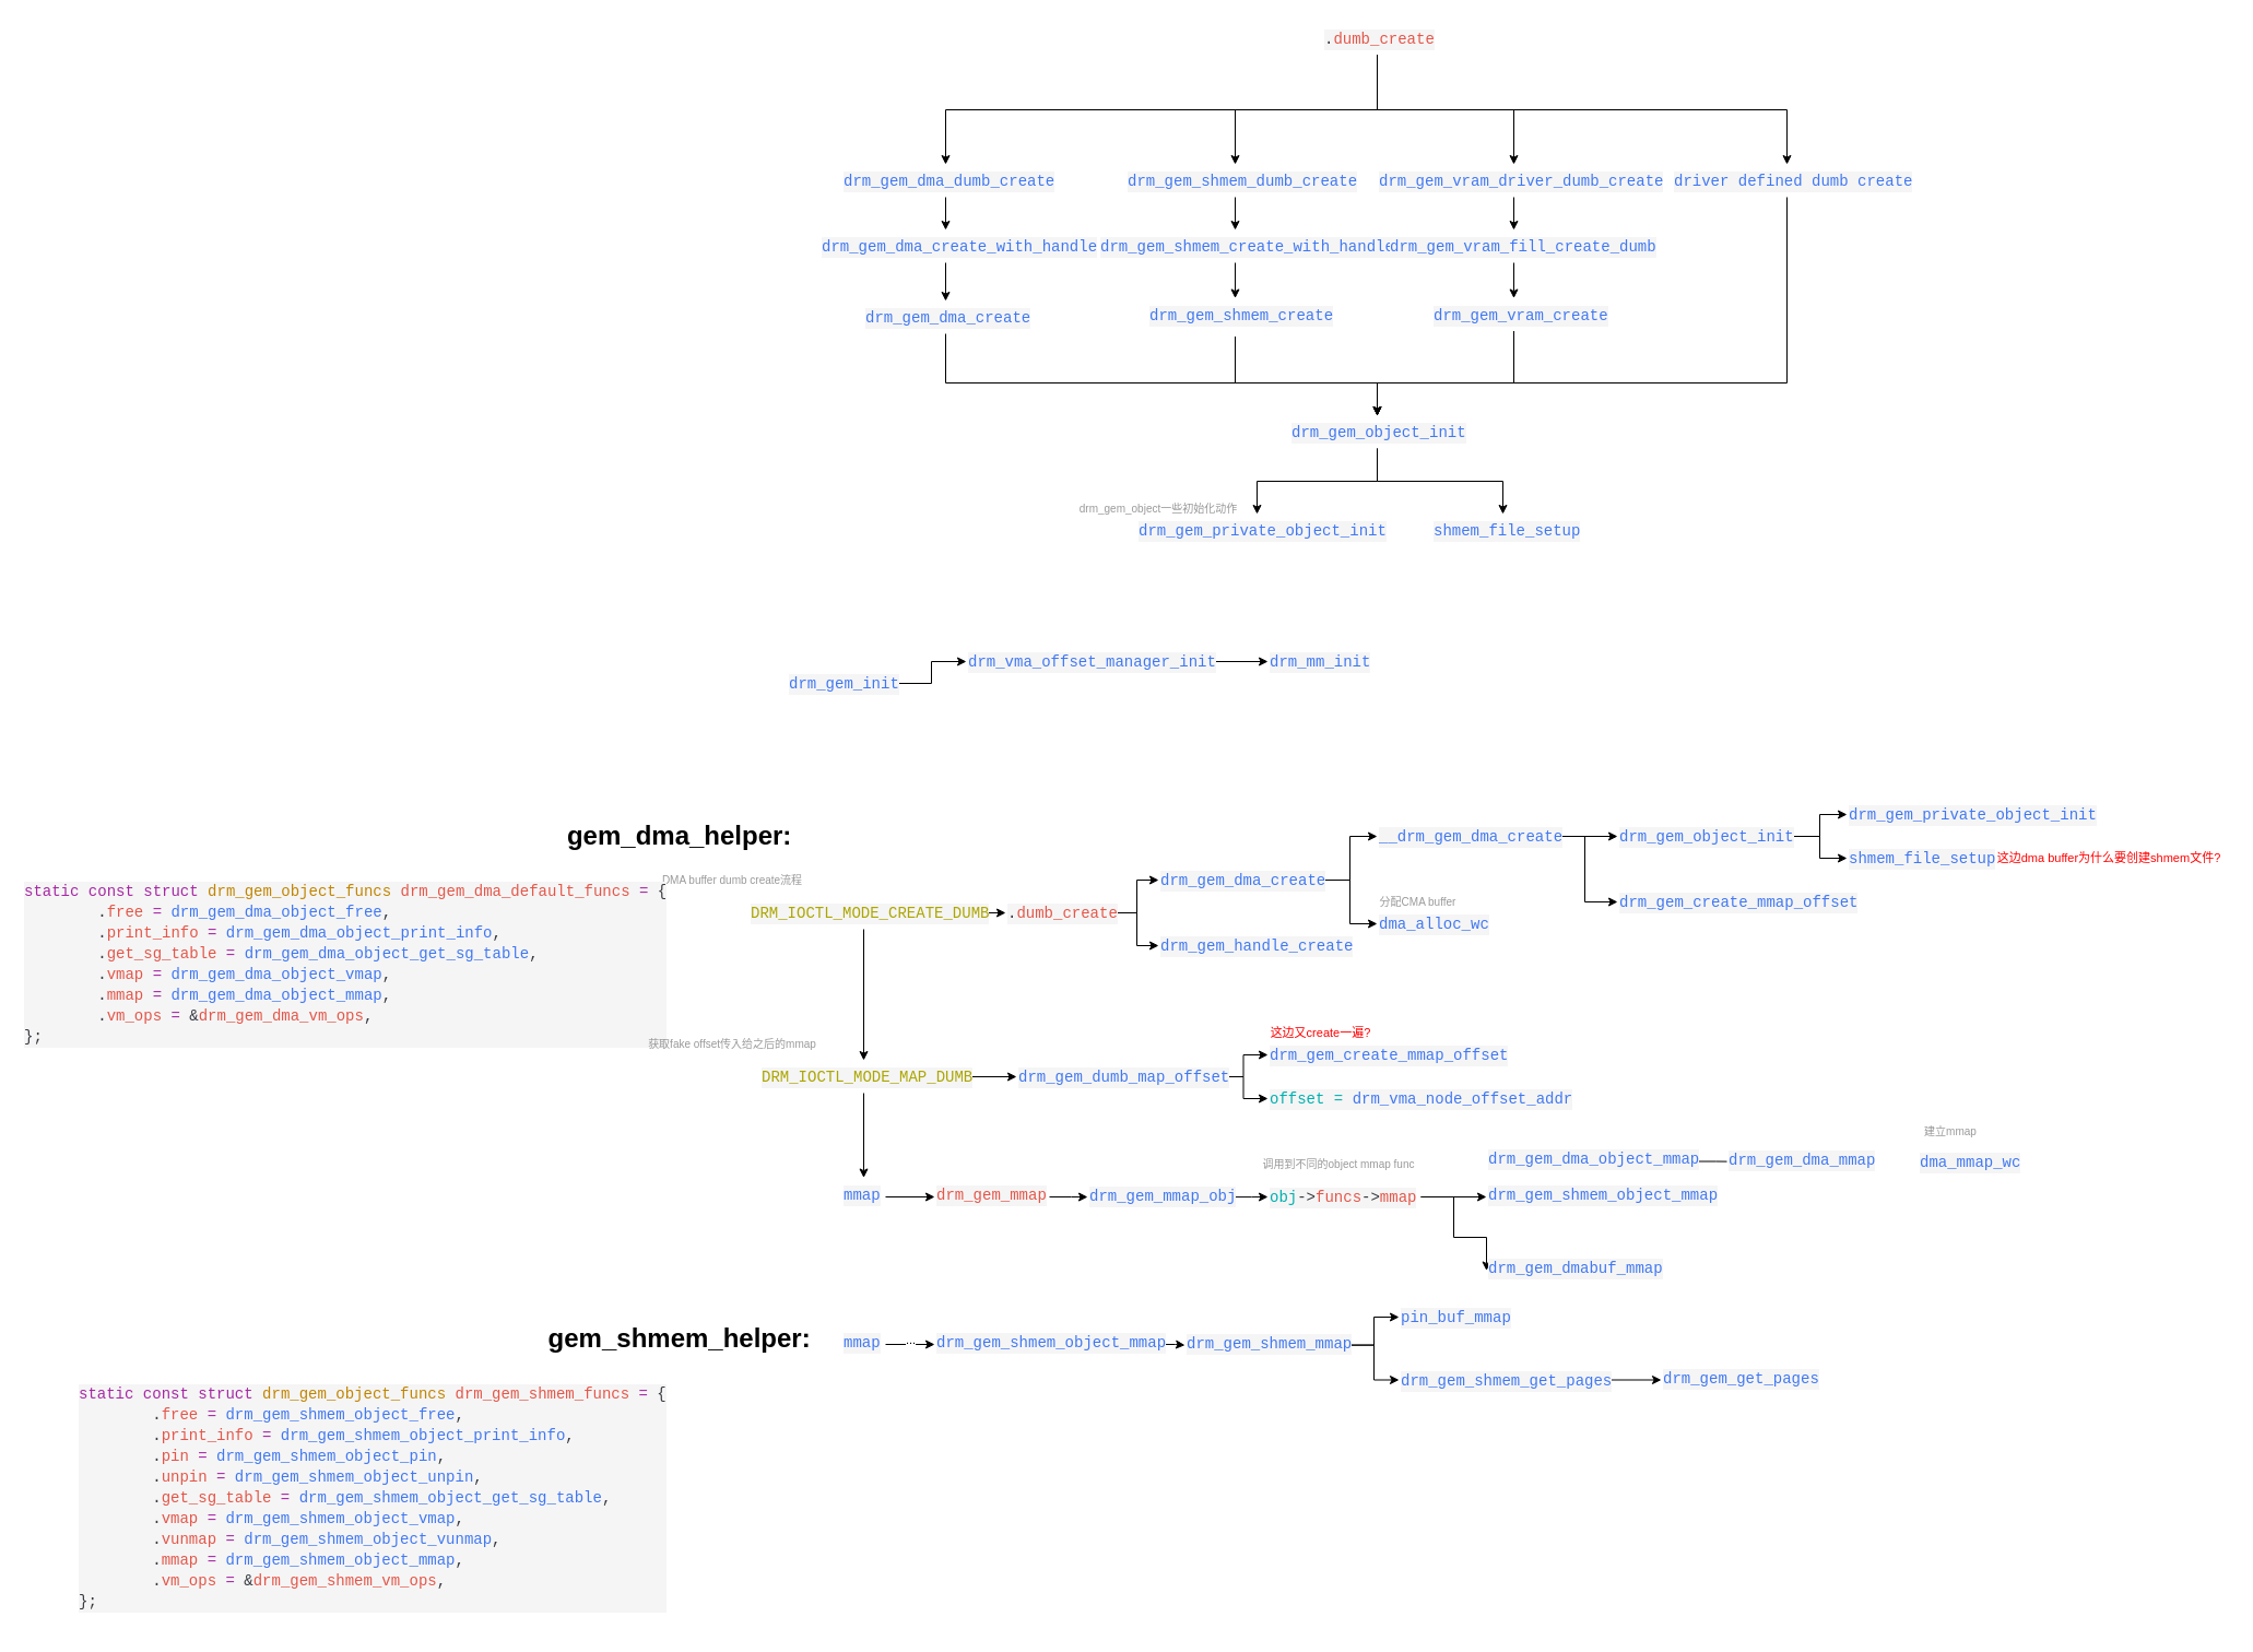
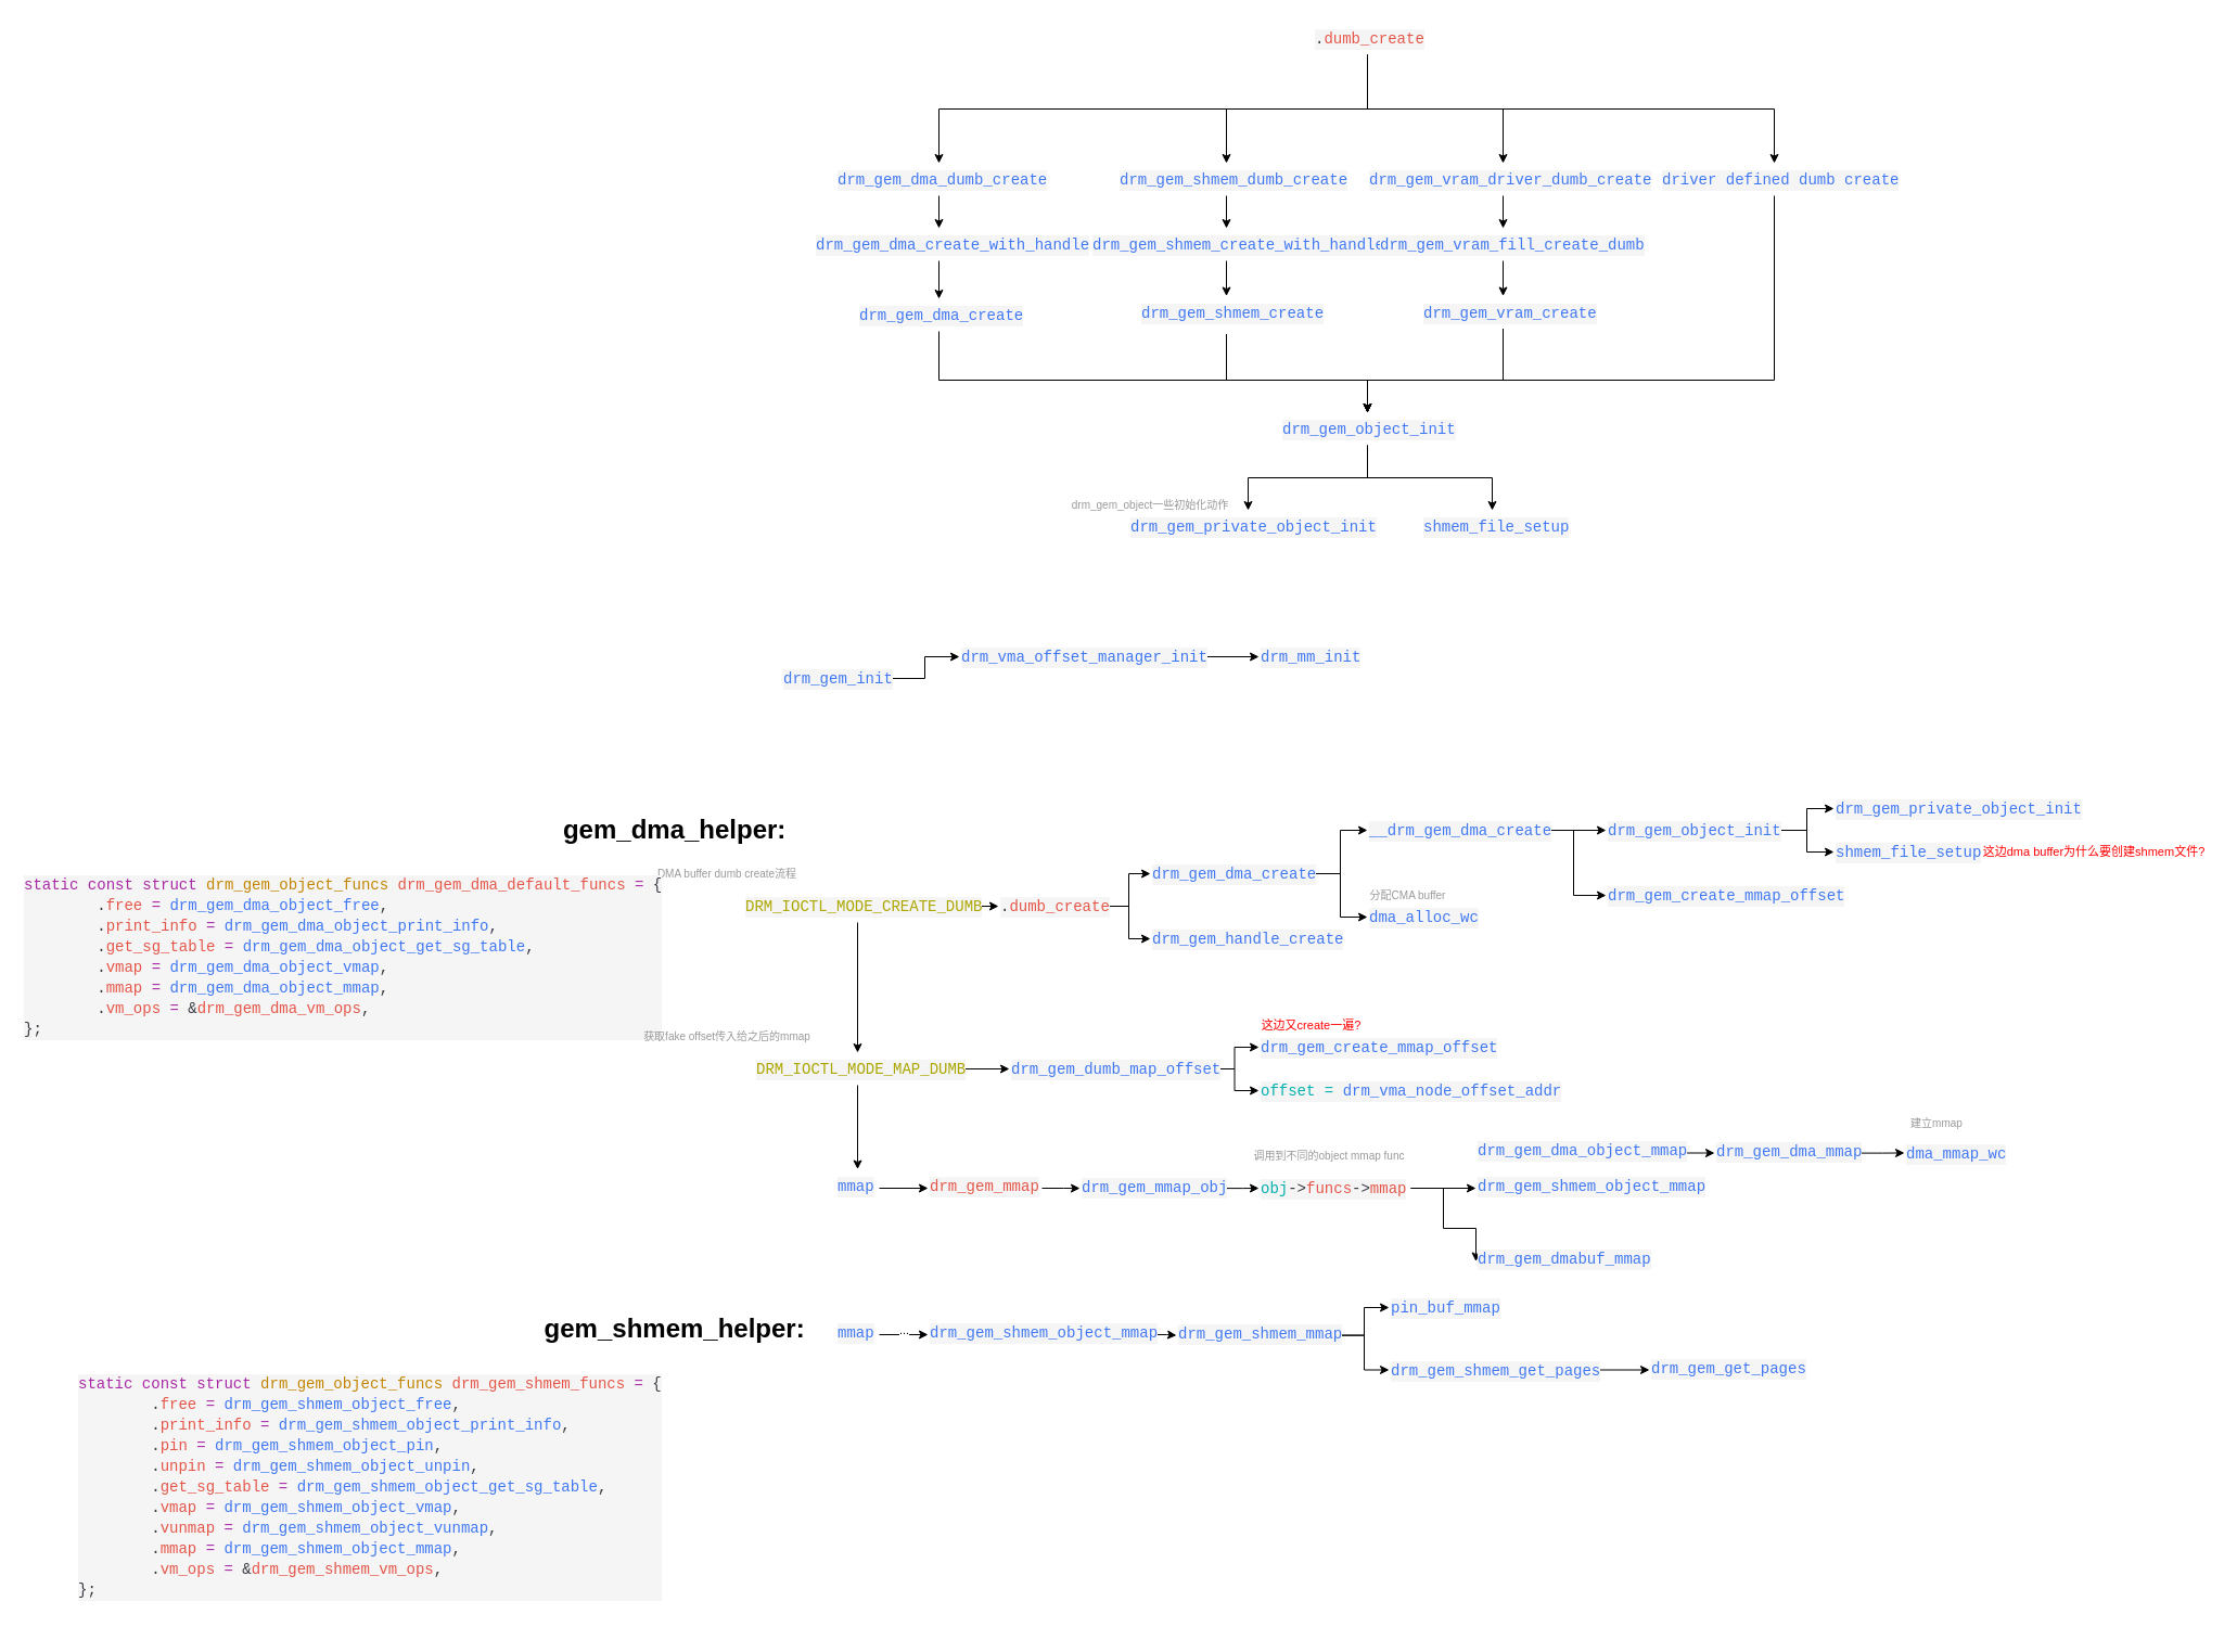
- <mxCell id="80" value="" style="edgeStyle=orthogonalEdgeStyle;rounded=0;orthogonalLoop=1;jettySize=auto;html=1;endArrow=none;" parent="1" source="81" target="85" edge="1"><mxGeometry relative="1" as="geometry" /></mxCell>
+ <mxCell id="80" value="" style="edgeStyle=orthogonalEdgeStyle;rounded=0;orthogonalLoop=1;jettySize=auto;html=1;" parent="1" source="81" target="85" edge="1"><mxGeometry relative="1" as="geometry" /></mxCell>
+ <mxCell id="84" value="" style="edgeStyle=orthogonalEdgeStyle;rounded=0;orthogonalLoop=1;jettySize=auto;html=1;" parent="1" source="85" target="86" edge="1"><mxGeometry relative="1" as="geometry" /></mxCell>
